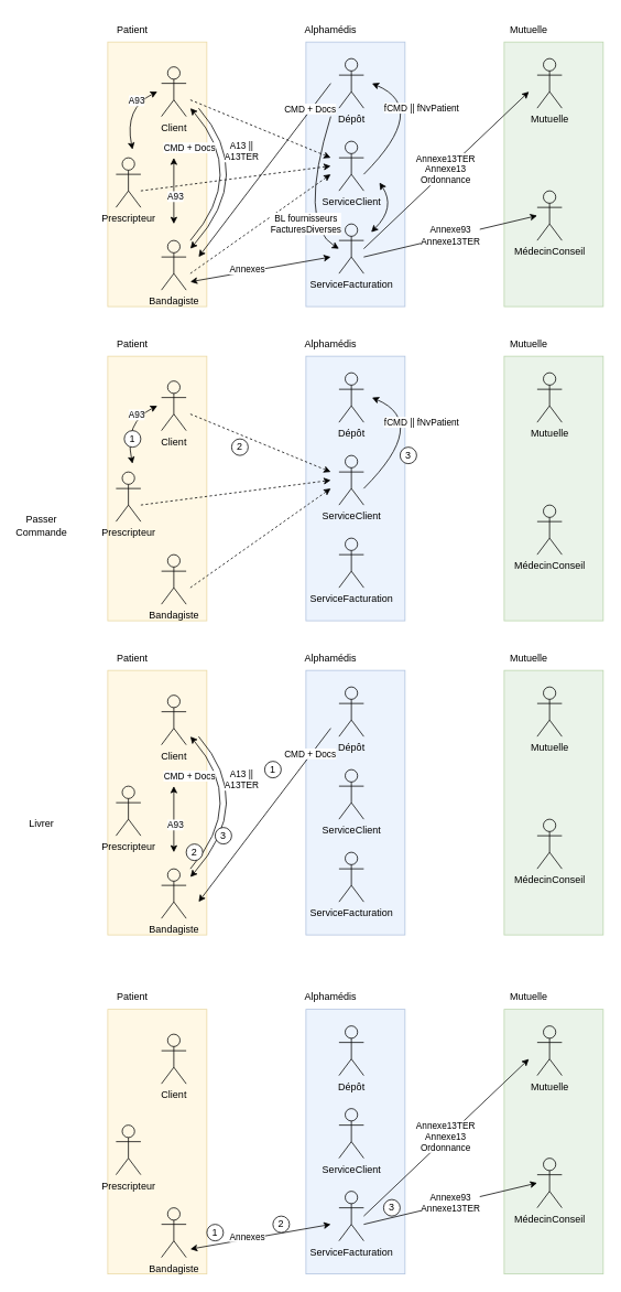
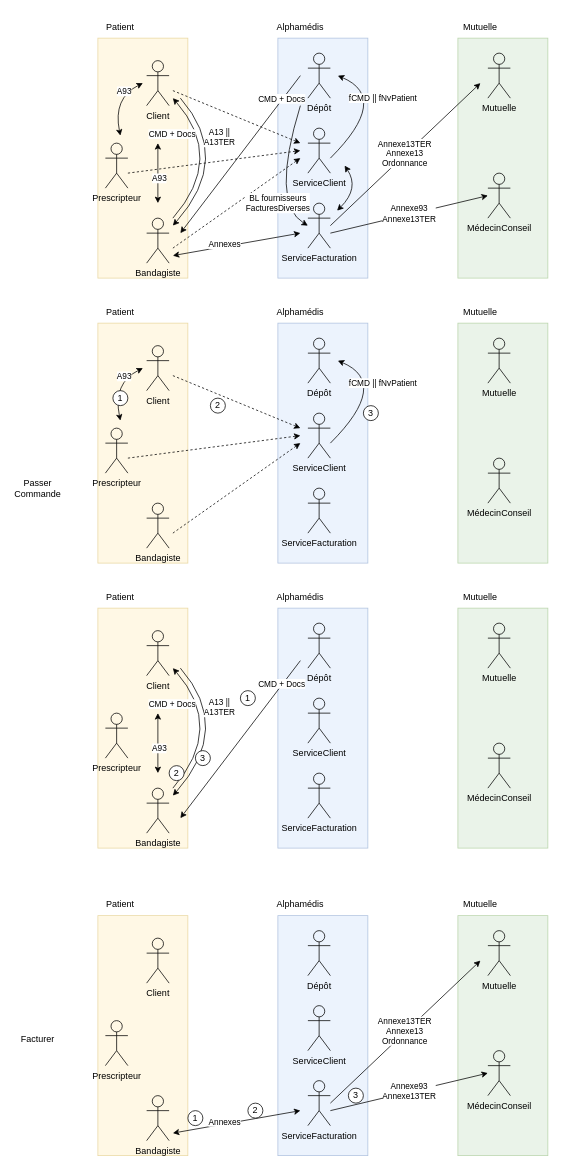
- <mxCell id="107" value="Passer Commande" style="text;html=1;strokeColor=none;fillColor=none;align=center;verticalAlign=middle;whiteSpace=wrap;rounded=0;" vertex="1" parent="1"><mxGeometry x="20" y="620" width="60" height="30" as="geometry" /></mxCell>
+ <mxCell id="107" value="Passer Commande" style="text;html=1;strokeColor=none;fillColor=none;align=center;verticalAlign=middle;whiteSpace=wrap;rounded=0;" vertex="1" parent="1"><mxGeometry x="20" y="635" width="60" height="30" as="geometry" /></mxCell>
- <mxCell id="108" value="Livrer" style="text;html=1;strokeColor=none;fillColor=none;align=center;verticalAlign=middle;whiteSpace=wrap;rounded=0;" vertex="1" parent="1"><mxGeometry x="20" y="980" width="60" height="30" as="geometry" /></mxCell>
+ <mxCell id="109" value="Facturer" style="text;html=1;strokeColor=none;fillColor=none;align=center;verticalAlign=middle;whiteSpace=wrap;rounded=0;" vertex="1" parent="1"><mxGeometry x="20" y="1370" width="60" height="30" as="geometry" /></mxCell>
